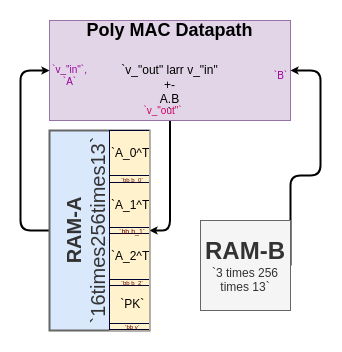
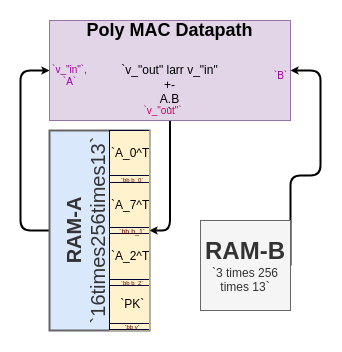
- <mxCell id="12" value="&lt;table border=&quot;1&quot; width=&quot;100%&quot; style=&quot;width: 100% ; height: 100% ; border-collapse: collapse ; border: 1px solid rgb(0 , 0 , 51)&quot;&gt;&lt;tbody style=&quot;line-height: 90%&quot;&gt;&lt;tr&gt;&lt;td align=&quot;center&quot; style=&quot;line-height: 270%&quot;&gt;`A_0^T`&lt;/td&gt;&lt;/tr&gt;&lt;tr&gt;&lt;td style=&quot;line-height: 10%&quot;&gt;&lt;font style=&quot;font-size: 6px ; line-height: 0%&quot; color=&quot;#660000&quot;&gt;`bb b_0`&lt;/font&gt;&lt;/td&gt;&lt;/tr&gt;&lt;tr&gt;&lt;td style=&quot;line-height: 270%&quot;&gt;`A_1^T`&lt;/td&gt;&lt;/tr&gt;&lt;tr&gt;&lt;td style=&quot;line-height: 10%&quot;&gt;&lt;font style=&quot;line-height: 0% ; font-size: 7px&quot; color=&quot;#660000&quot;&gt;`bb b_1`&lt;/font&gt;&lt;/td&gt;&lt;/tr&gt;&lt;tr&gt;&lt;td style=&quot;line-height: 270%&quot;&gt;`A_2^T`&lt;/td&gt;&lt;/tr&gt;&lt;tr&gt;&lt;td style=&quot;line-height: 10%&quot;&gt;&lt;font style=&quot;font-size: 6px ; line-height: 0%&quot; color=&quot;#660000&quot;&gt;`bb b_2`&lt;/font&gt;&lt;/td&gt;&lt;/tr&gt;&lt;tr&gt;&lt;td align=&quot;center&quot; style=&quot;line-height: 220%&quot;&gt;`PK`&lt;/td&gt;&lt;/tr&gt;&lt;tr&gt;&lt;td align=&quot;center&quot; style=&quot;line-height: 10%&quot;&gt;&lt;font style=&quot;line-height: 0% ; font-size: 6px&quot; color=&quot;#660000&quot;&gt;`bb v`&lt;/font&gt;&lt;/td&gt;&lt;/tr&gt;&lt;/tbody&gt;&lt;/table&gt;" style="text;html=1;strokeColor=none;fillColor=#FFF2CC;overflow=fill;align=center;direction=south;" vertex="1" parent="10"><mxGeometry x="60" width="40" height="200" as="geometry" /></mxCell>
+ <mxCell id="12" value="&lt;table border=&quot;1&quot; width=&quot;100%&quot; style=&quot;width: 100% ; height: 100% ; border-collapse: collapse ; border: 1px solid rgb(0 , 0 , 51)&quot;&gt;&lt;tbody style=&quot;line-height: 90%&quot;&gt;&lt;tr&gt;&lt;td align=&quot;center&quot; style=&quot;line-height: 270%&quot;&gt;`A_0^T`&lt;/td&gt;&lt;/tr&gt;&lt;tr&gt;&lt;td style=&quot;line-height: 10%&quot;&gt;&lt;font style=&quot;font-size: 6px ; line-height: 0%&quot; color=&quot;#660000&quot;&gt;`bb b_0`&lt;/font&gt;&lt;/td&gt;&lt;/tr&gt;&lt;tr&gt;&lt;td style=&quot;line-height: 270%&quot;&gt;`A_7^T`&lt;/td&gt;&lt;/tr&gt;&lt;tr&gt;&lt;td style=&quot;line-height: 10%&quot;&gt;&lt;font style=&quot;line-height: 0% ; font-size: 7px&quot; color=&quot;#660000&quot;&gt;`bb b_1`&lt;/font&gt;&lt;/td&gt;&lt;/tr&gt;&lt;tr&gt;&lt;td style=&quot;line-height: 270%&quot;&gt;`A_2^T`&lt;/td&gt;&lt;/tr&gt;&lt;tr&gt;&lt;td style=&quot;line-height: 10%&quot;&gt;&lt;font style=&quot;font-size: 6px ; line-height: 0%&quot; color=&quot;#660000&quot;&gt;`bb b_2`&lt;/font&gt;&lt;/td&gt;&lt;/tr&gt;&lt;tr&gt;&lt;td align=&quot;center&quot; style=&quot;line-height: 220%&quot;&gt;`PK`&lt;/td&gt;&lt;/tr&gt;&lt;tr&gt;&lt;td align=&quot;center&quot; style=&quot;line-height: 10%&quot;&gt;&lt;font style=&quot;line-height: 0% ; font-size: 6px&quot; color=&quot;#660000&quot;&gt;`bb v`&lt;/font&gt;&lt;/td&gt;&lt;/tr&gt;&lt;/tbody&gt;&lt;/table&gt;" style="text;html=1;strokeColor=none;fillColor=#FFF2CC;overflow=fill;align=center;direction=south;" vertex="1" parent="10"><mxGeometry x="60" width="40" height="200" as="geometry" /></mxCell>
